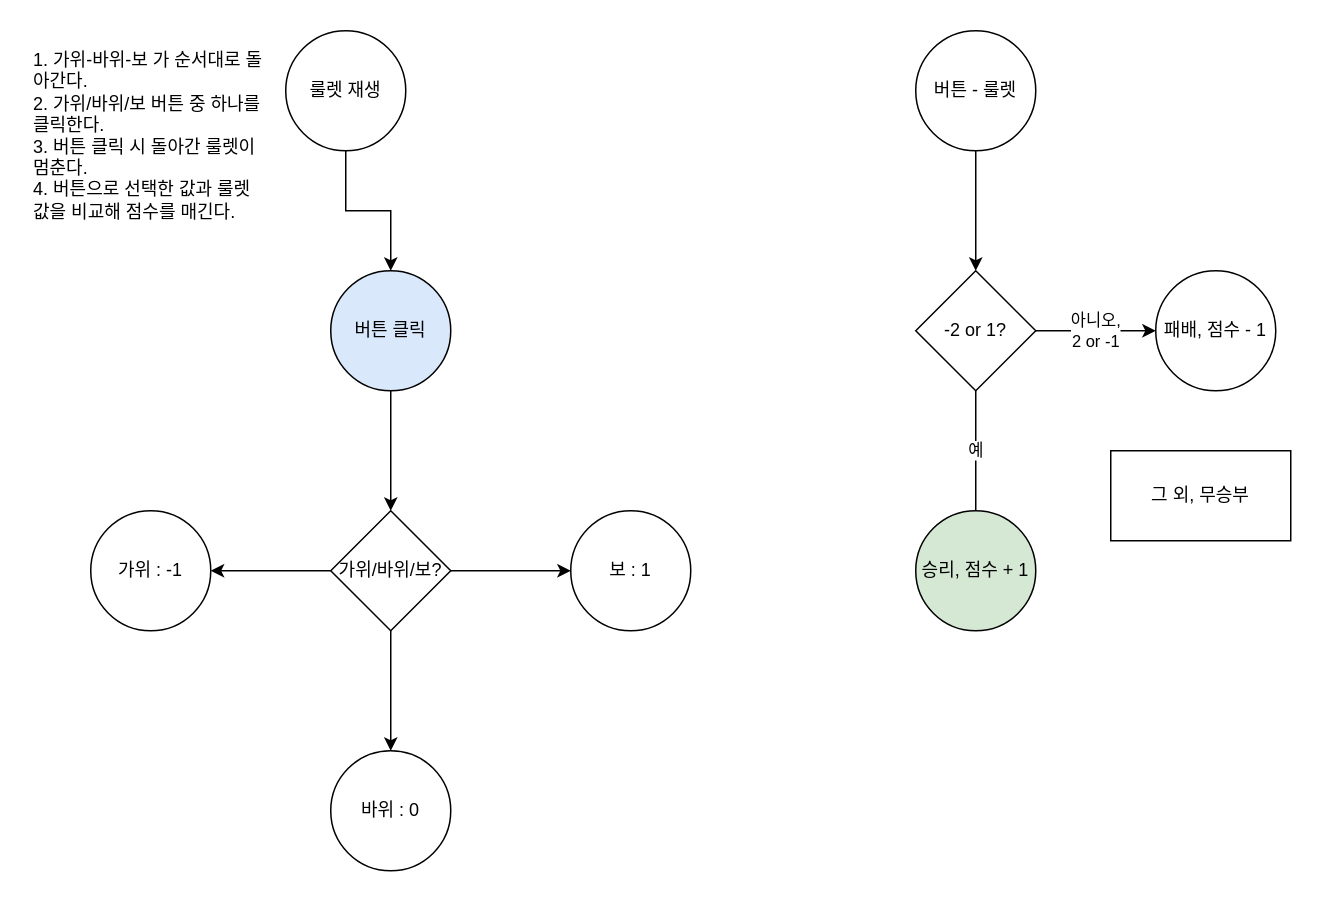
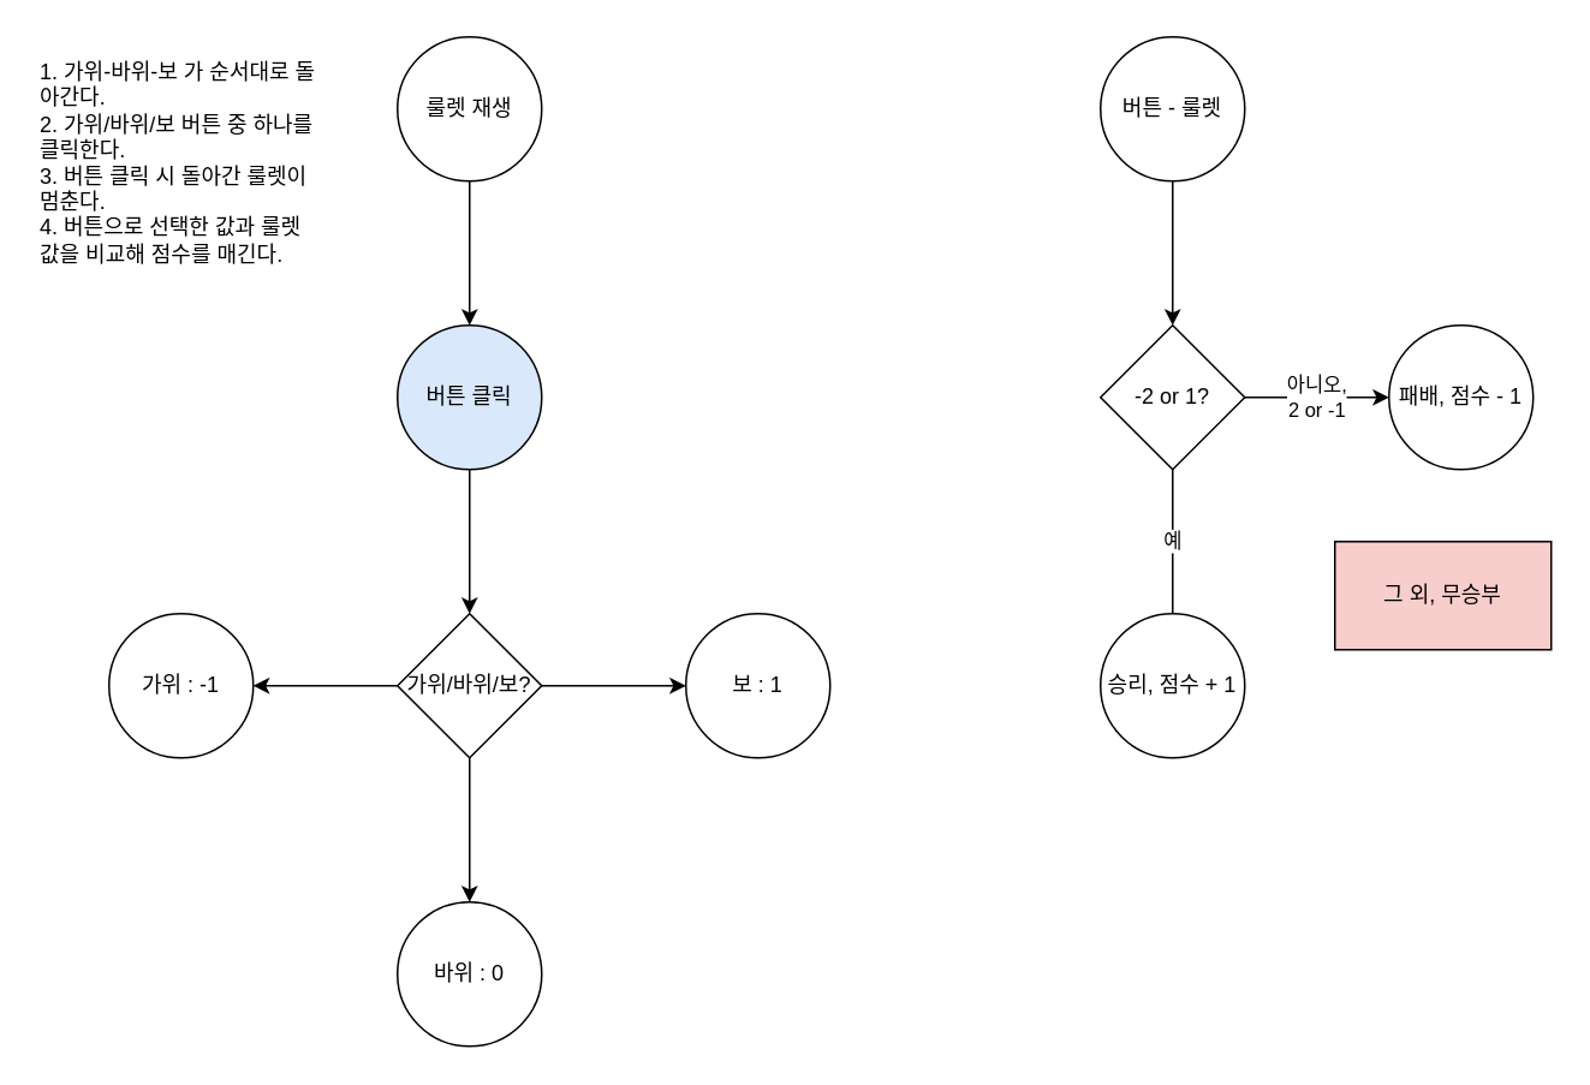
- <mxCell id="3" value="룰렛 재생" style="ellipse;whiteSpace=wrap;html=1;aspect=fixed;" vertex="1" parent="1"><mxGeometry x="190" y="20" width="80" height="80" as="geometry" /></mxCell>
+ <mxCell id="3" value="룰렛 재생" style="ellipse;whiteSpace=wrap;html=1;aspect=fixed;" vertex="1" parent="1"><mxGeometry x="220" y="20" width="80" height="80" as="geometry" /></mxCell>
- <mxCell id="21" value="그 외, 무승부" style="rounded=0;whiteSpace=wrap;html=1;" vertex="1" parent="1"><mxGeometry x="740" y="300" width="120" height="60" as="geometry" /></mxCell>
+ <mxCell id="21" value="그 외, 무승부" style="rounded=0;whiteSpace=wrap;html=1;fillColor=#f8cecc;" vertex="1" parent="1"><mxGeometry x="740" y="300" width="120" height="60" as="geometry" /></mxCell>
- <mxCell id="19" value="승리, 점수 + 1" style="ellipse;whiteSpace=wrap;html=1;fillColor=#d5e8d4;" vertex="1" parent="1"><mxGeometry x="610" y="340" width="80" height="80" as="geometry" /></mxCell>
+ <mxCell id="19" value="승리, 점수 + 1" style="ellipse;whiteSpace=wrap;html=1;" vertex="1" parent="1"><mxGeometry x="610" y="340" width="80" height="80" as="geometry" /></mxCell>
